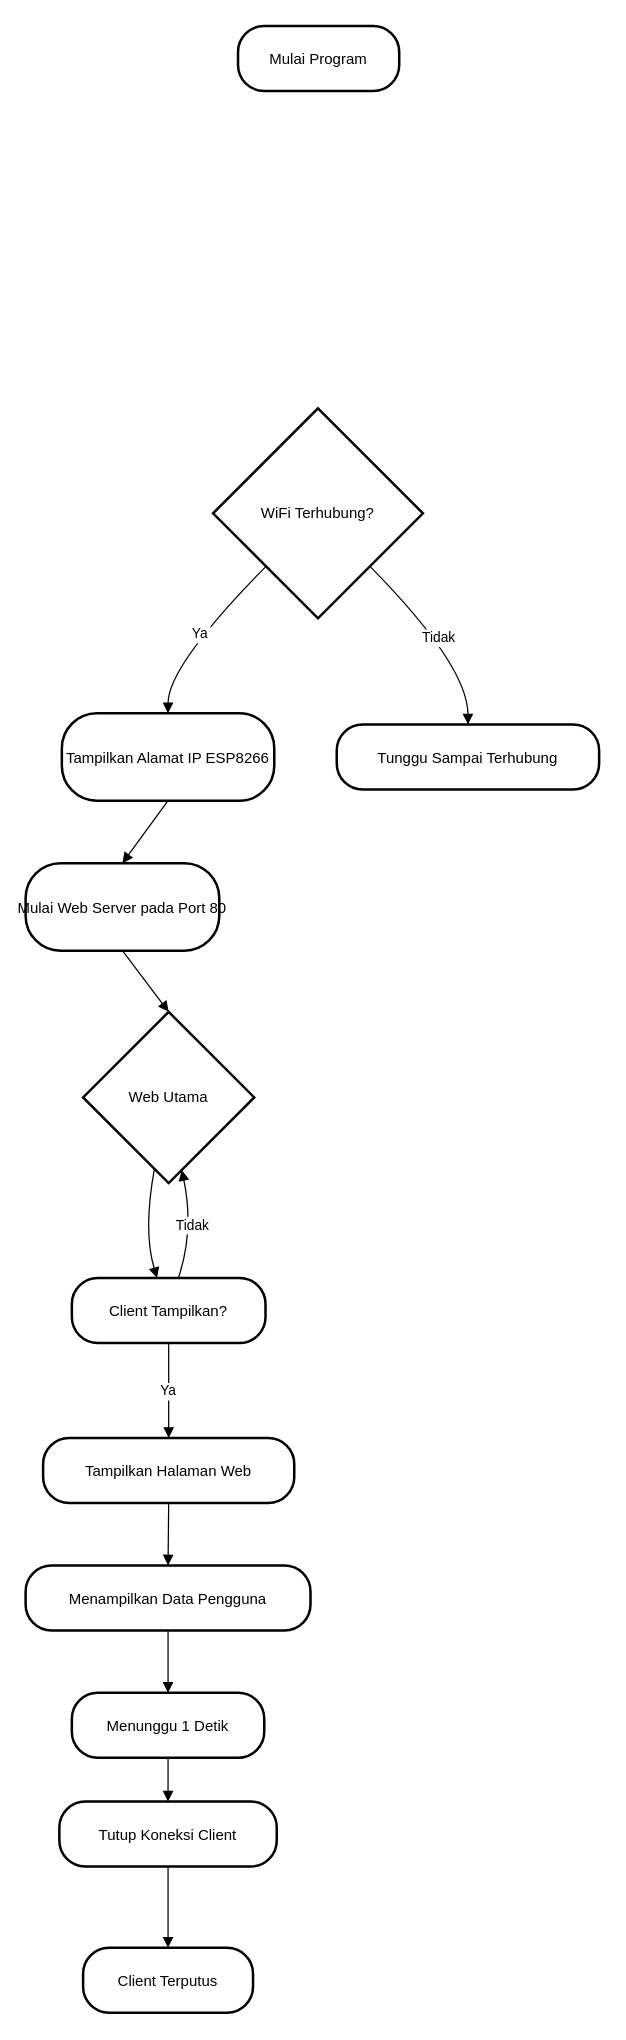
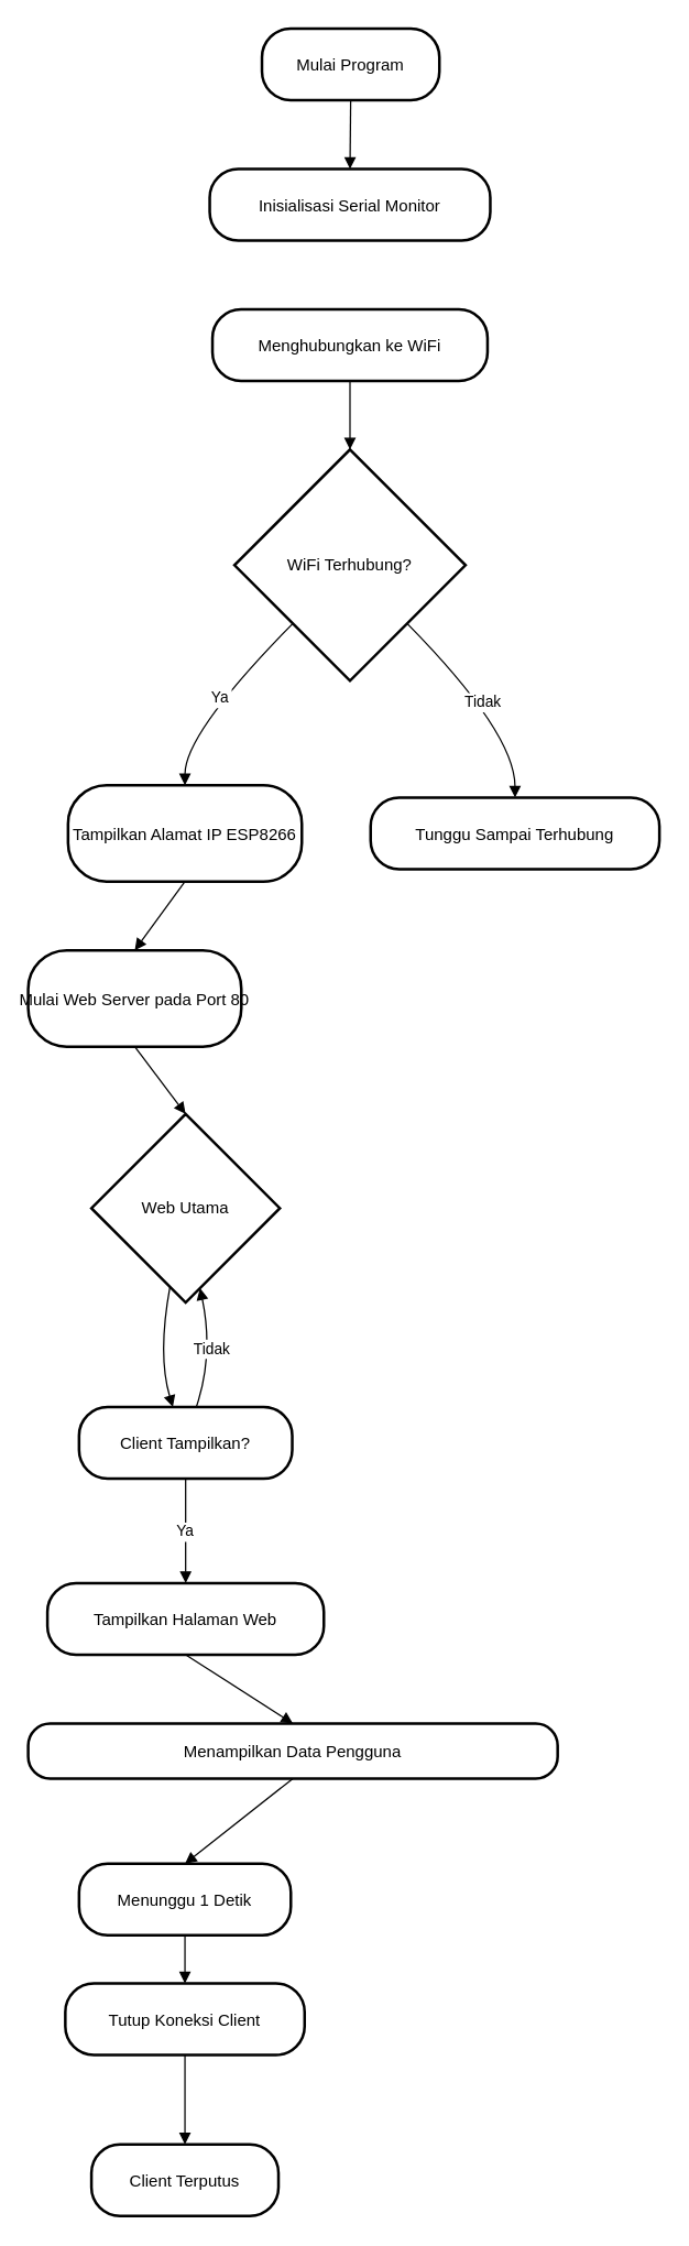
+ <mxCell id="16" value="" style="curved=1;startArrow=none;endArrow=block;exitX=0.5;exitY=1;entryX=0.5;entryY=0;rounded=0;" edge="1" parent="1" source="2" target="3"><mxGeometry relative="1" as="geometry"><Array as="points" /></mxGeometry></mxCell>
+ <mxCell id="3" value="Inisialisasi Serial Monitor" style="rounded=1;arcSize=40;strokeWidth=2" vertex="1" parent="1"><mxGeometry x="152" y="122" width="204" height="52" as="geometry" /></mxCell>
+ <mxCell id="4" value="Menghubungkan ke WiFi" style="rounded=1;arcSize=40;strokeWidth=2" vertex="1" parent="1"><mxGeometry x="154" y="224" width="200" height="52" as="geometry" /></mxCell>
+ <mxCell id="17" value="" style="curved=1;startArrow=none;endArrow=block;exitX=0.5;exitY=1;entryX=0.5;entryY=0;rounded=0;" edge="1" parent="1" source="4" target="5"><mxGeometry relative="1" as="geometry"><Array as="points" /></mxGeometry></mxCell>
- <mxCell id="12" value="Menampilkan Data Pengguna" style="rounded=1;arcSize=40;strokeWidth=2" vertex="1" parent="1"><mxGeometry x="20" y="1252" width="228" height="52" as="geometry" /></mxCell>
+ <mxCell id="12" value="Menampilkan Data Pengguna" style="rounded=1;arcSize=40;strokeWidth=2" vertex="1" parent="1"><mxGeometry x="20" y="1252" width="385" height="40" as="geometry" /></mxCell>
